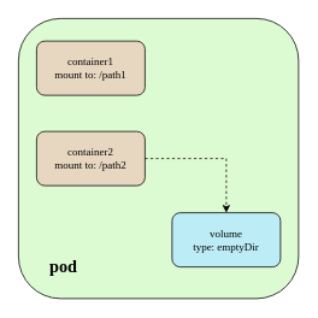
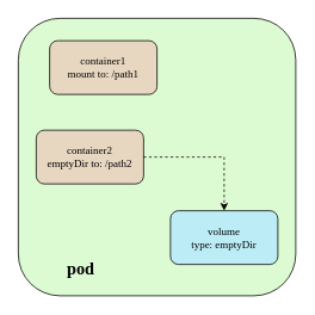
- <mxCell id="4" value="&lt;font face=&quot;Comic Sans MS&quot;&gt;container1&lt;br&gt;mount to: /path1&lt;/font&gt;" style="rounded=1;whiteSpace=wrap;html=1;labelBackgroundColor=none;fillColor=#E7D7C1;" vertex="1" parent="1"><mxGeometry x="40" y="45" width="120" height="60" as="geometry" /></mxCell>
+ <mxCell id="4" value="&lt;font face=&quot;Comic Sans MS&quot;&gt;container1&lt;br&gt;mount to: /path1&lt;/font&gt;" style="rounded=1;whiteSpace=wrap;html=1;labelBackgroundColor=none;fillColor=#E7D7C1;" vertex="1" parent="1"><mxGeometry x="55" y="45" width="120" height="60" as="geometry" /></mxCell>
- <mxCell id="3" value="&lt;font face=&quot;Comic Sans MS&quot;&gt;container2&lt;br&gt;mount to: /path2&lt;/font&gt;" style="rounded=1;whiteSpace=wrap;html=1;fillColor=#E7D7C1;" vertex="1" parent="1"><mxGeometry x="40" y="145" width="120" height="60" as="geometry" /></mxCell>
+ <mxCell id="3" value="&lt;font face=&quot;Comic Sans MS&quot;&gt;container2&lt;br&gt;emptyDir to: /path2&lt;/font&gt;" style="rounded=1;whiteSpace=wrap;html=1;fillColor=#E7D7C1;" vertex="1" parent="1"><mxGeometry x="40" y="145" width="120" height="60" as="geometry" /></mxCell>
- <mxCell id="6" value="&lt;font style=&quot;font-size: 19px&quot;&gt;&lt;b&gt;pod&lt;/b&gt;&lt;/font&gt;" style="text;html=1;strokeColor=none;fillColor=none;align=center;verticalAlign=middle;whiteSpace=wrap;rounded=0;shadow=0;glass=0;labelBackgroundColor=none;fontFamily=Comic Sans MS;" vertex="1" parent="1"><mxGeometry x="40" y="275" width="60" height="40" as="geometry" /></mxCell>
+ <mxCell id="6" value="&lt;font style=&quot;font-size: 19px&quot;&gt;&lt;b&gt;pod&lt;/b&gt;&lt;/font&gt;" style="text;html=1;strokeColor=none;fillColor=none;align=center;verticalAlign=middle;whiteSpace=wrap;rounded=0;shadow=0;glass=0;labelBackgroundColor=none;fontFamily=Comic Sans MS;" vertex="1" parent="1"><mxGeometry x="60" y="280" width="60" height="40" as="geometry" /></mxCell>
